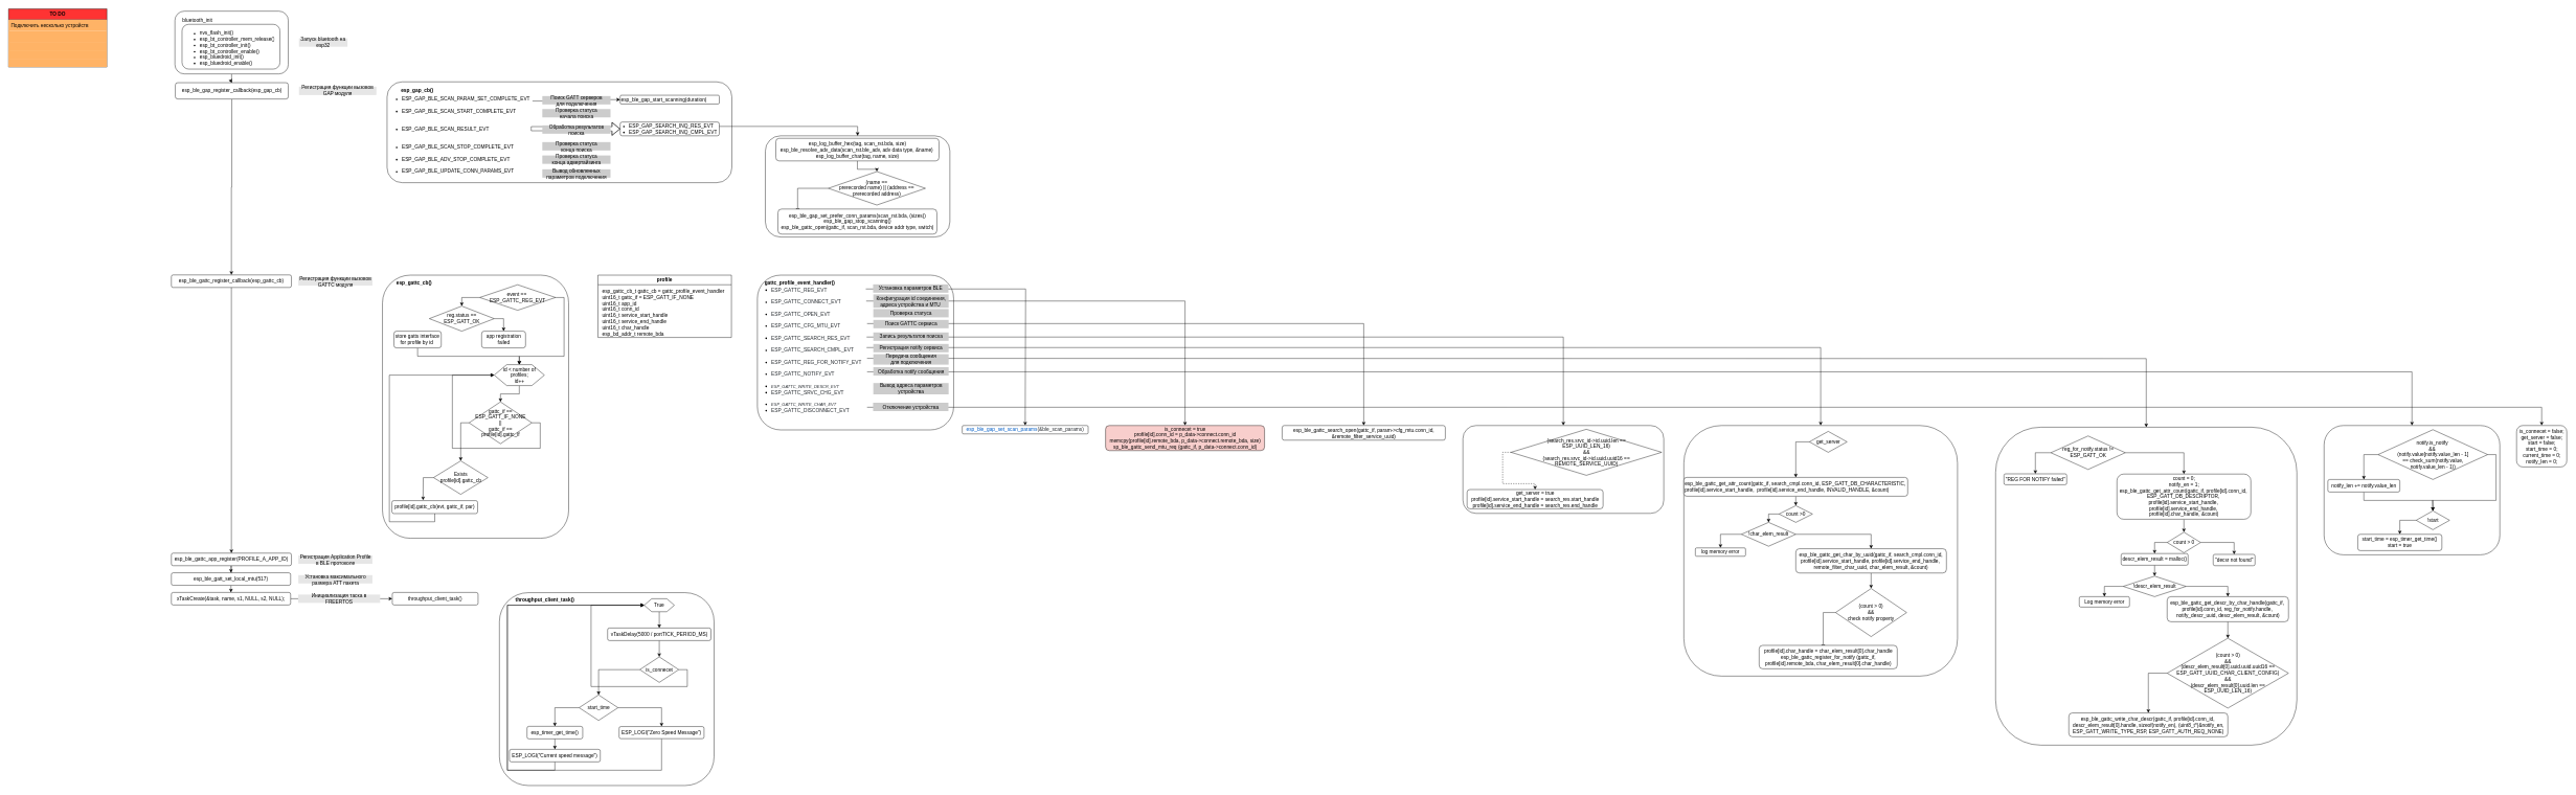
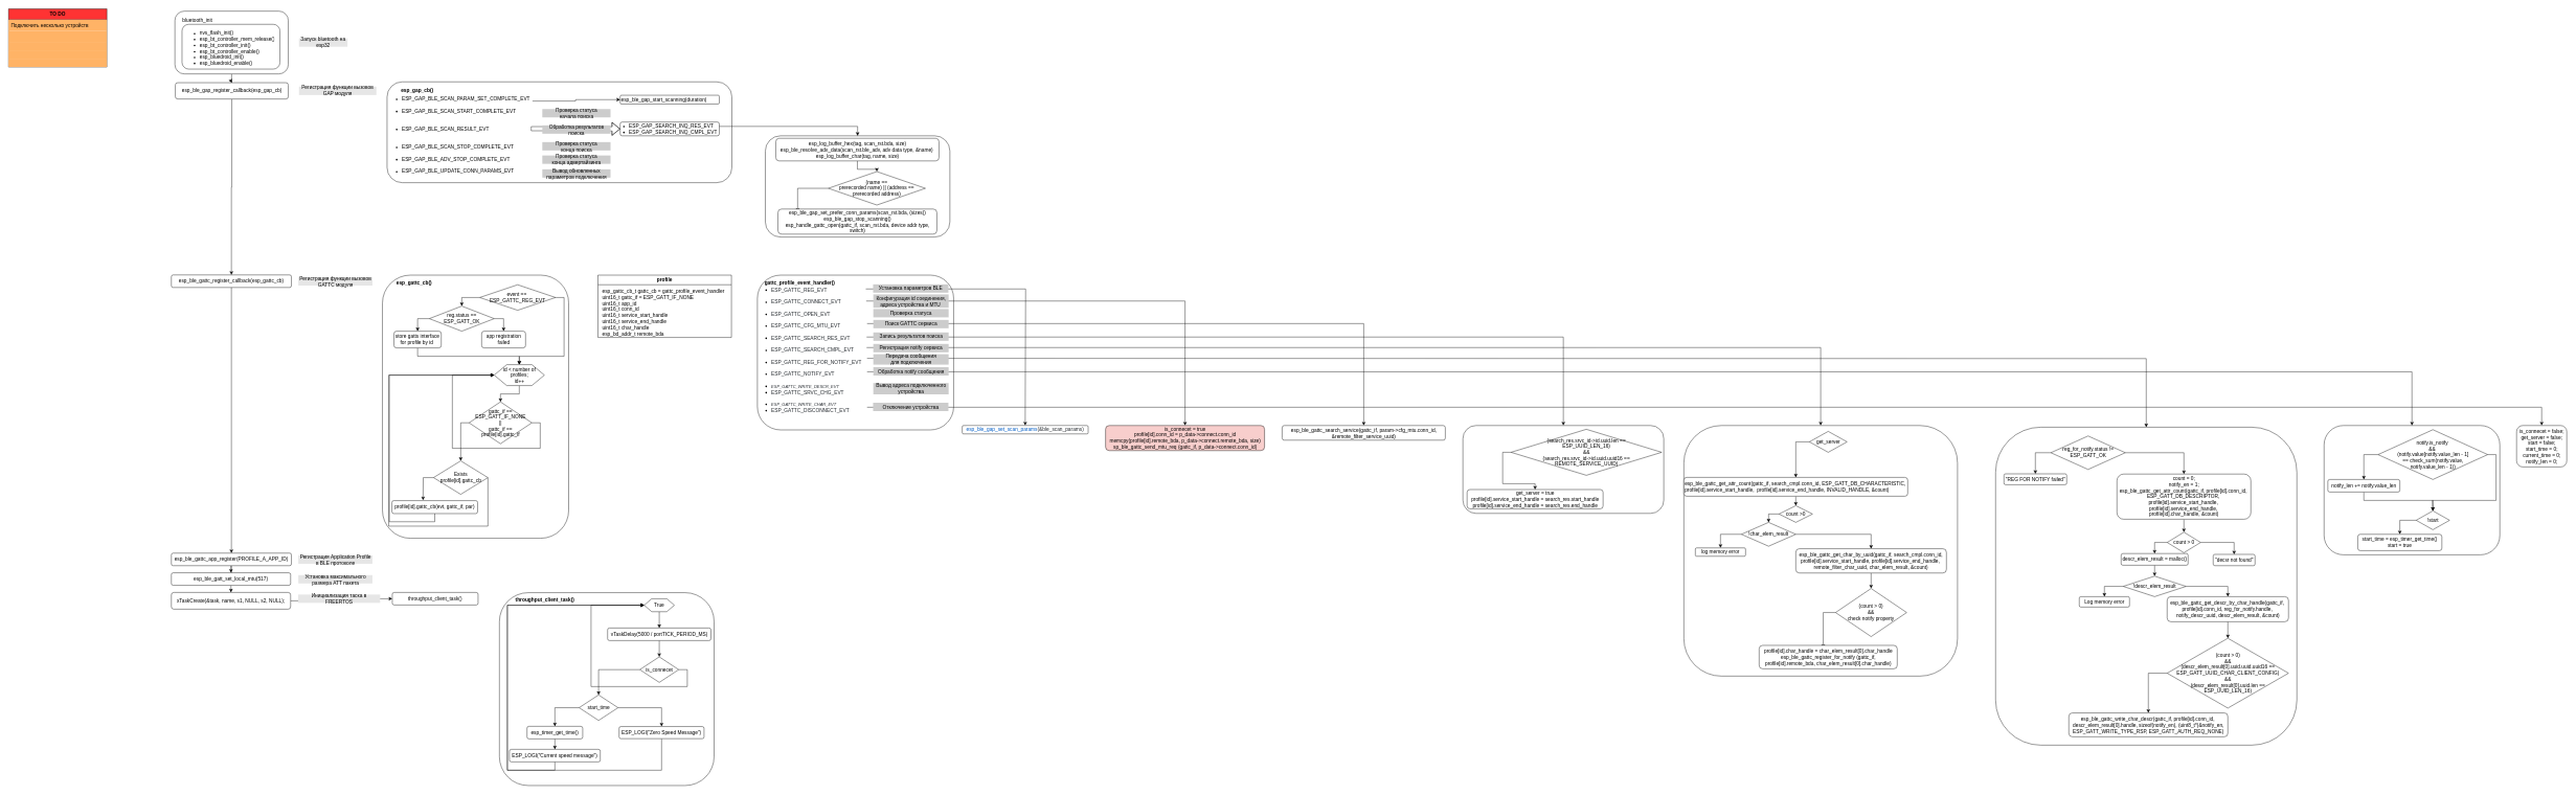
- <mxCell id="45" value="Поиск GATT серверов&lt;br&gt;для подключения" style="text;html=1;strokeColor=none;fillColor=#CCCCCC;align=center;verticalAlign=middle;whiteSpace=wrap;rounded=0;" parent="1" vertex="1"><mxGeometry x="1295.5" y="228.5" width="163" height="20" as="geometry" /></mxCell>
- <mxCell id="53" value="esp_ble_gap_set_prefer_conn_params(scan_rst.bda, (sizes))&lt;br&gt;esp_ble_gap_stop_scanning()&lt;br&gt;esp_ble_gattc_open(gattc_if, scan_rst.bda, device addr type, switch)" style="rounded=1;whiteSpace=wrap;html=1;fillColor=#FFFFFF;" parent="1" vertex="1"><mxGeometry x="1858.5" y="498.5" width="380" height="60" as="geometry" /></mxCell>
+ <mxCell id="53" value="esp_ble_gap_set_prefer_conn_params(scan_rst.bda, (sizes))&lt;br&gt;esp_ble_gap_stop_scanning()&lt;br&gt;esp_handle_gattc_open(gattc_if, scan_rst.bda, device addr type, switch)" style="rounded=1;whiteSpace=wrap;html=1;fillColor=#FFFFFF;" parent="1" vertex="1"><mxGeometry x="1858.5" y="498.5" width="380" height="60" as="geometry" /></mxCell>
+ <mxCell id="58" style="edgeStyle=orthogonalEdgeStyle;rounded=0;orthogonalLoop=1;jettySize=auto;html=1;exitX=0;exitY=0.5;exitDx=0;exitDy=0;" parent="1" source="60" target="62" edge="1"><mxGeometry relative="1" as="geometry"><mxPoint x="980.5" y="810.5" as="targetPoint" /></mxGeometry></mxCell>
- <mxCell id="167" value="Вывод адреса параметров устройства" style="text;html=1;strokeColor=none;fillColor=#CCCCCC;align=center;verticalAlign=middle;whiteSpace=wrap;rounded=0;" parent="1" vertex="1"><mxGeometry x="2086.5" y="914.5" width="180" height="27" as="geometry" /></mxCell>
+ <mxCell id="167" value="Вывод адреса подключенного устройства" style="text;html=1;strokeColor=none;fillColor=#CCCCCC;align=center;verticalAlign=middle;whiteSpace=wrap;rounded=0;" parent="1" vertex="1"><mxGeometry x="2086.5" y="914.5" width="180" height="27" as="geometry" /></mxCell>
- <mxCell id="107" value="esp_ble_gattc_search_open(gattc_if, param-&amp;gt;cfg_mtu.conn_id, &amp;amp;remote_filter_service_uuid)" style="rounded=1;whiteSpace=wrap;html=1;" parent="1" vertex="1"><mxGeometry x="3063.5" y="1016" width="390" height="35" as="geometry" /></mxCell>
+ <mxCell id="107" value="esp_ble_gattc_search_service(gattc_if, param-&amp;gt;cfg_mtu.conn_id, &amp;amp;remote_filter_service_uuid)" style="rounded=1;whiteSpace=wrap;html=1;" parent="1" vertex="1"><mxGeometry x="3063.5" y="1016" width="390" height="35" as="geometry" /></mxCell>
- <mxCell id="109" style="edgeStyle=orthogonalEdgeStyle;rounded=0;orthogonalLoop=1;jettySize=auto;html=1;exitX=0;exitY=0.5;exitDx=0;exitDy=0;entryX=0.5;entryY=0;entryDx=0;entryDy=0;dashed=1;" parent="1" source="110" target="111" edge="1"><mxGeometry relative="1" as="geometry" /></mxCell>
+ <mxCell id="109" style="edgeStyle=orthogonalEdgeStyle;rounded=0;orthogonalLoop=1;jettySize=auto;html=1;exitX=0;exitY=0.5;exitDx=0;exitDy=0;entryX=0.5;entryY=0;entryDx=0;entryDy=0;" parent="1" source="110" target="111" edge="1"><mxGeometry relative="1" as="geometry" /></mxCell>
+ <mxCell id="70" style="edgeStyle=orthogonalEdgeStyle;rounded=0;orthogonalLoop=1;jettySize=auto;html=1;exitX=1;exitY=0.5;exitDx=0;exitDy=0;entryX=0;entryY=0.5;entryDx=0;entryDy=0;" parent="1" source="71" target="65" edge="1"><mxGeometry relative="1" as="geometry"><Array as="points"><mxPoint x="1165.5" y="1256.5" /><mxPoint x="928.5" y="1256.5" /><mxPoint x="928.5" y="895.5" /></Array></mxGeometry></mxCell>
- <mxCell id="21" value="&lt;span class=&quot;pl-c1&quot;&gt;xTaskCreate&lt;/span&gt;(&amp;amp;task, &lt;span class=&quot;pl-s&quot;&gt;&lt;span class=&quot;pl-pds&quot;&gt;name&lt;/span&gt;&lt;span class=&quot;pl-pds&quot;&gt;&lt;/span&gt;&lt;/span&gt;, &lt;span class=&quot;pl-c1&quot;&gt;s1&lt;/span&gt;, &lt;span class=&quot;pl-c1&quot;&gt;NULL&lt;/span&gt;, s&lt;span class=&quot;pl-c1&quot;&gt;2&lt;/span&gt;, &lt;span class=&quot;pl-c1&quot;&gt;NULL&lt;/span&gt;);" style="rounded=1;whiteSpace=wrap;html=1;" parent="1" vertex="1"><mxGeometry x="409" y="1415" width="285" height="30" as="geometry" /></mxCell>
+ <mxCell id="21" value="&lt;span class=&quot;pl-c1&quot;&gt;xTaskCreate&lt;/span&gt;(&amp;amp;task, &lt;span class=&quot;pl-s&quot;&gt;&lt;span class=&quot;pl-pds&quot;&gt;name&lt;/span&gt;&lt;span class=&quot;pl-pds&quot;&gt;&lt;/span&gt;&lt;/span&gt;, &lt;span class=&quot;pl-c1&quot;&gt;s1&lt;/span&gt;, &lt;span class=&quot;pl-c1&quot;&gt;NULL&lt;/span&gt;, s&lt;span class=&quot;pl-c1&quot;&gt;2&lt;/span&gt;, &lt;span class=&quot;pl-c1&quot;&gt;NULL&lt;/span&gt;);" style="rounded=1;whiteSpace=wrap;html=1;" parent="1" vertex="1"><mxGeometry x="409" y="1415" width="285" height="40" as="geometry" /></mxCell>
